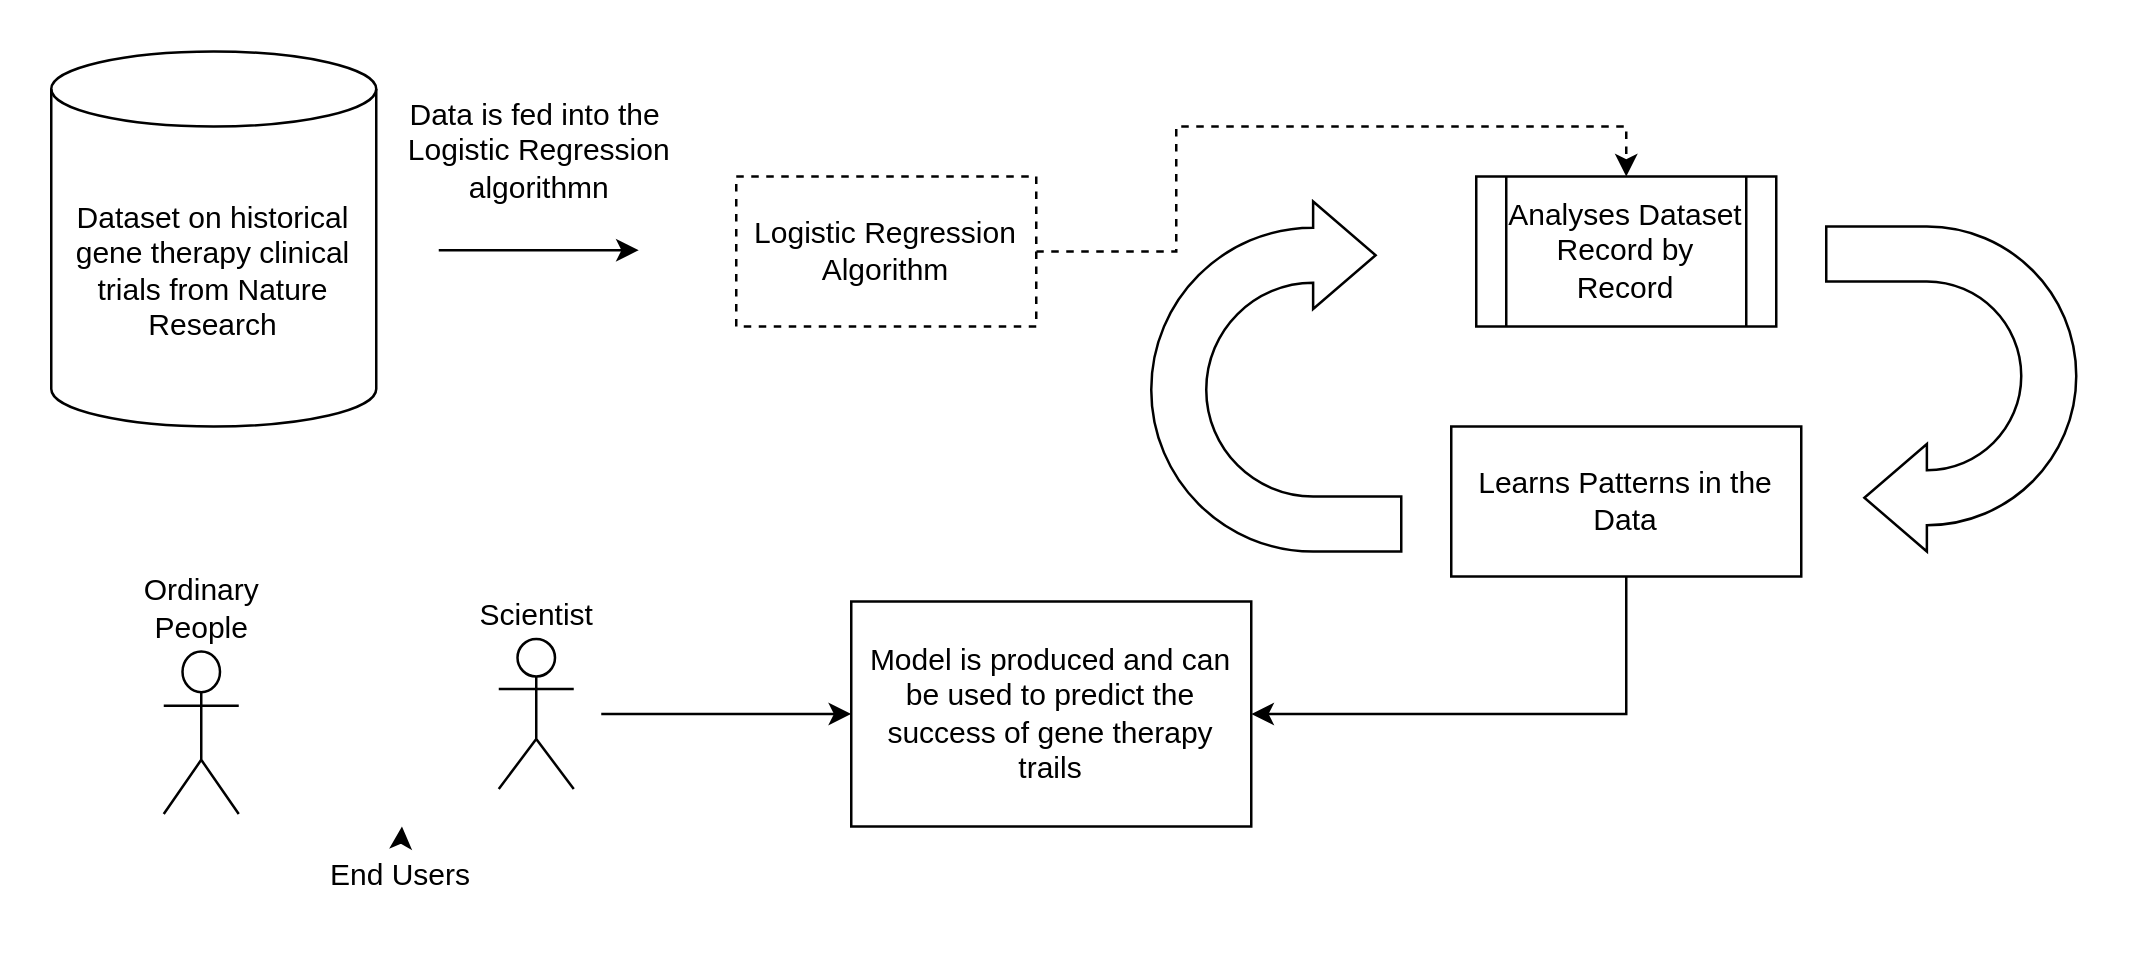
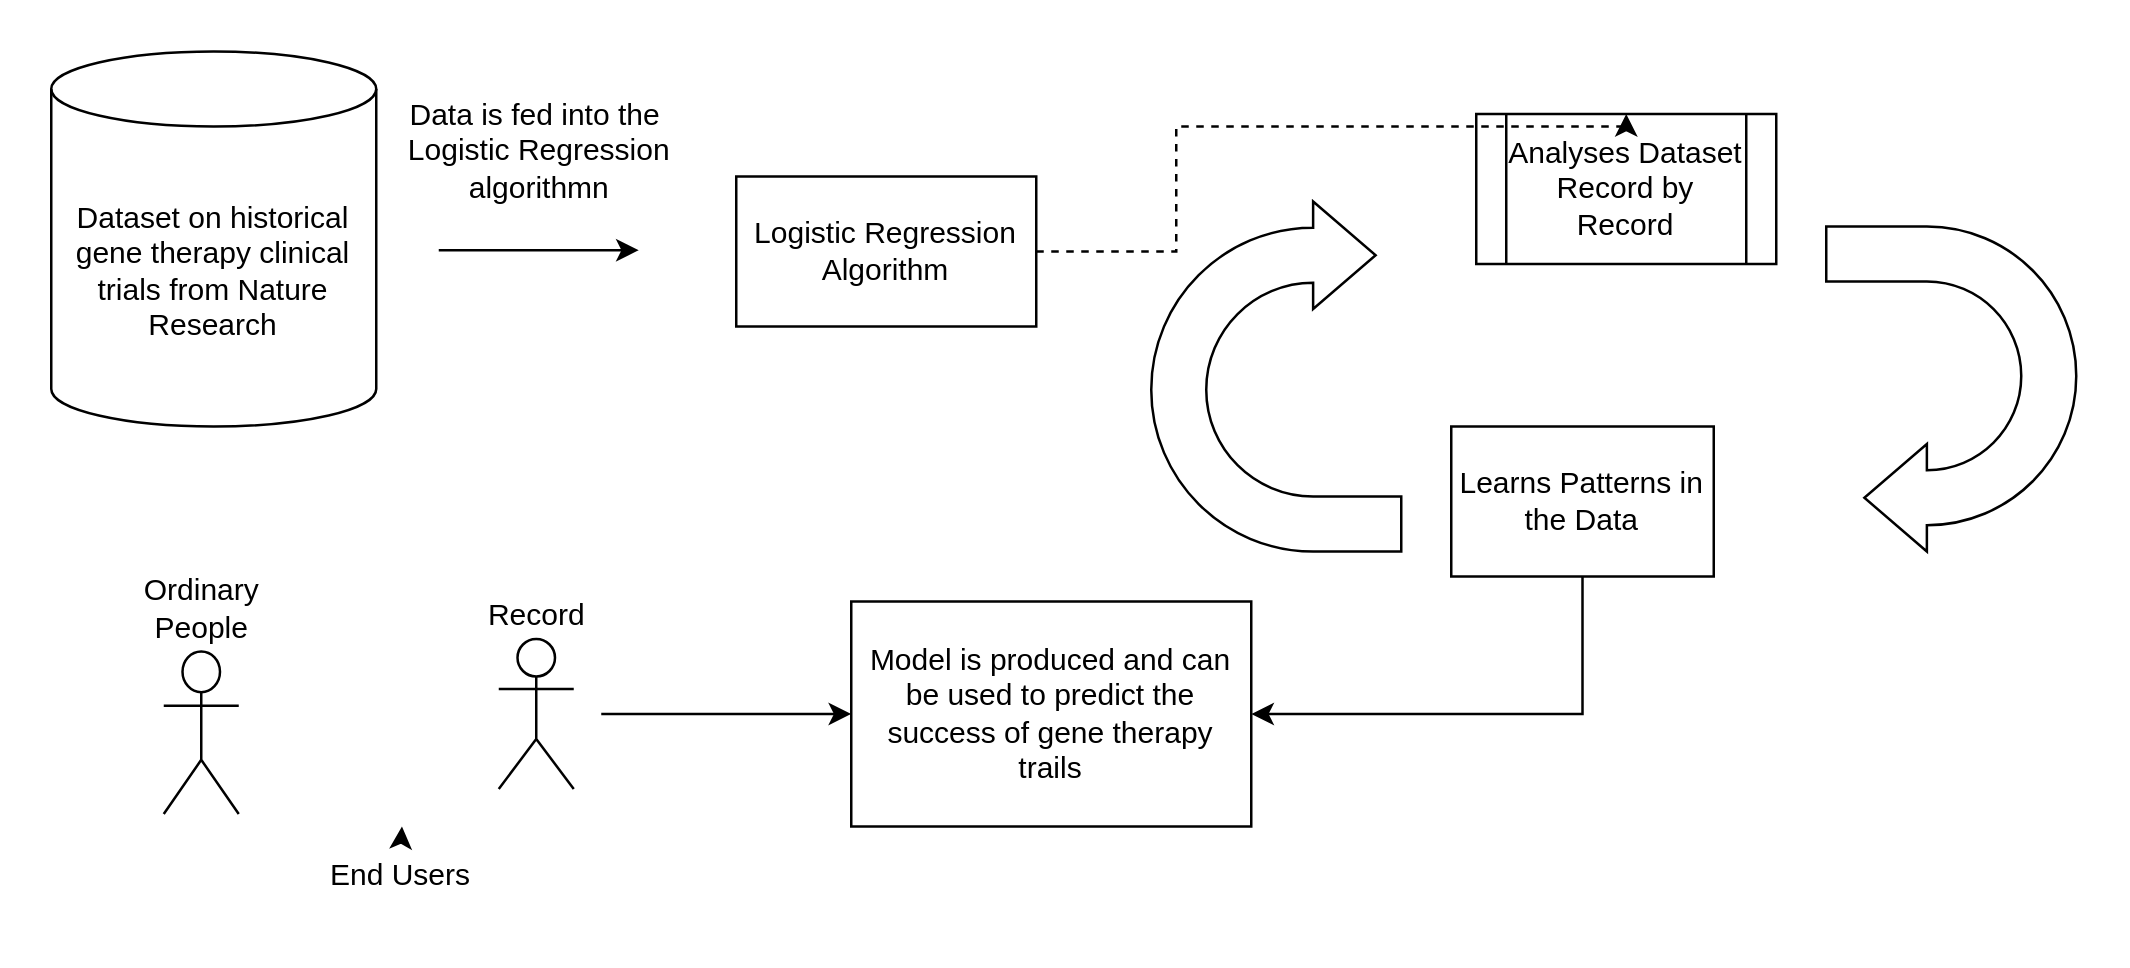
- <mxCell id="7" value="Logistic Regression&lt;br&gt;Algorithm" style="rounded=0;whiteSpace=wrap;html=1;dashed=1;" vertex="1" parent="1"><mxGeometry x="294" y="70" width="120" height="60" as="geometry" /></mxCell>
+ <mxCell id="7" value="Logistic Regression&lt;br&gt;Algorithm" style="rounded=0;whiteSpace=wrap;html=1;" vertex="1" parent="1"><mxGeometry x="294" y="70" width="120" height="60" as="geometry" /></mxCell>
- <mxCell id="3" value="Analyses Dataset Record by Record" style="shape=process;whiteSpace=wrap;html=1;backgroundOutline=1;" vertex="1" parent="1"><mxGeometry x="590" y="70" width="120" height="60" as="geometry" /></mxCell>
+ <mxCell id="3" value="Analyses Dataset Record by Record" style="shape=process;whiteSpace=wrap;html=1;backgroundOutline=1;" vertex="1" parent="1"><mxGeometry x="590" y="45" width="120" height="60" as="geometry" /></mxCell>
- <mxCell id="9" value="Learns Patterns in the Data" style="rounded=0;whiteSpace=wrap;html=1;" vertex="1" parent="1"><mxGeometry x="580" y="170" width="140" height="60" as="geometry" /></mxCell>
+ <mxCell id="9" value="Learns Patterns in the Data" style="rounded=0;whiteSpace=wrap;html=1;" vertex="1" parent="1"><mxGeometry x="580" y="170" width="105" height="60" as="geometry" /></mxCell>
- <mxCell id="13" value="Scientist&lt;br&gt;" style="shape=umlActor;verticalLabelPosition=top;verticalAlign=bottom;html=1;outlineConnect=0;labelPosition=center;align=center;" vertex="1" parent="1"><mxGeometry x="199" y="255" width="30" height="60" as="geometry" /></mxCell>
+ <mxCell id="13" value="Record&lt;br&gt;" style="shape=umlActor;verticalLabelPosition=top;verticalAlign=bottom;html=1;outlineConnect=0;labelPosition=center;align=center;" vertex="1" parent="1"><mxGeometry x="199" y="255" width="30" height="60" as="geometry" /></mxCell>
